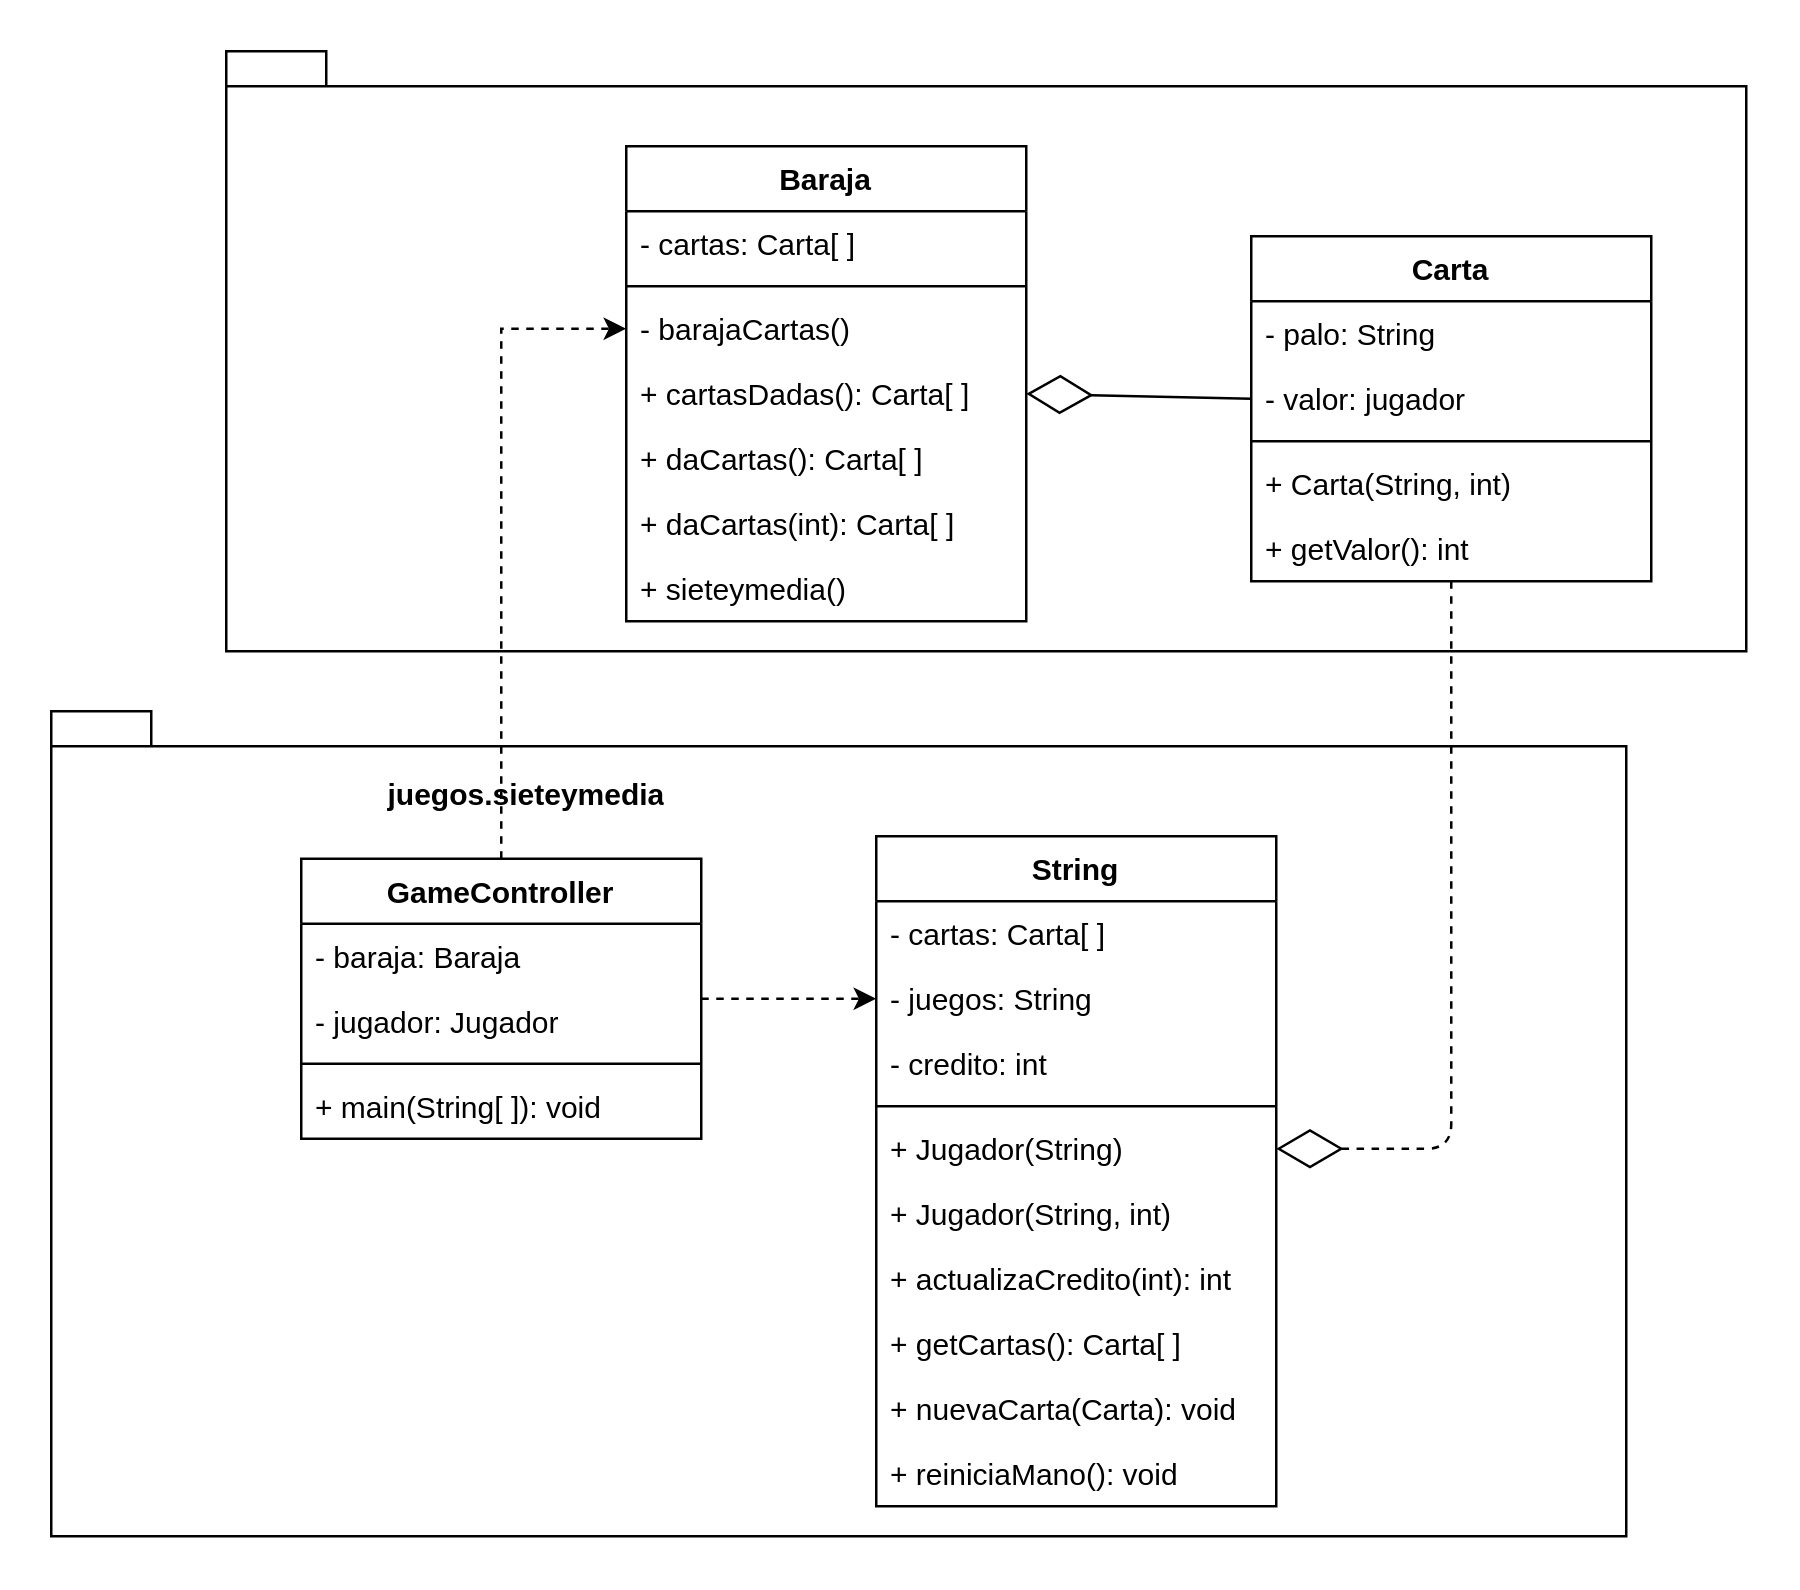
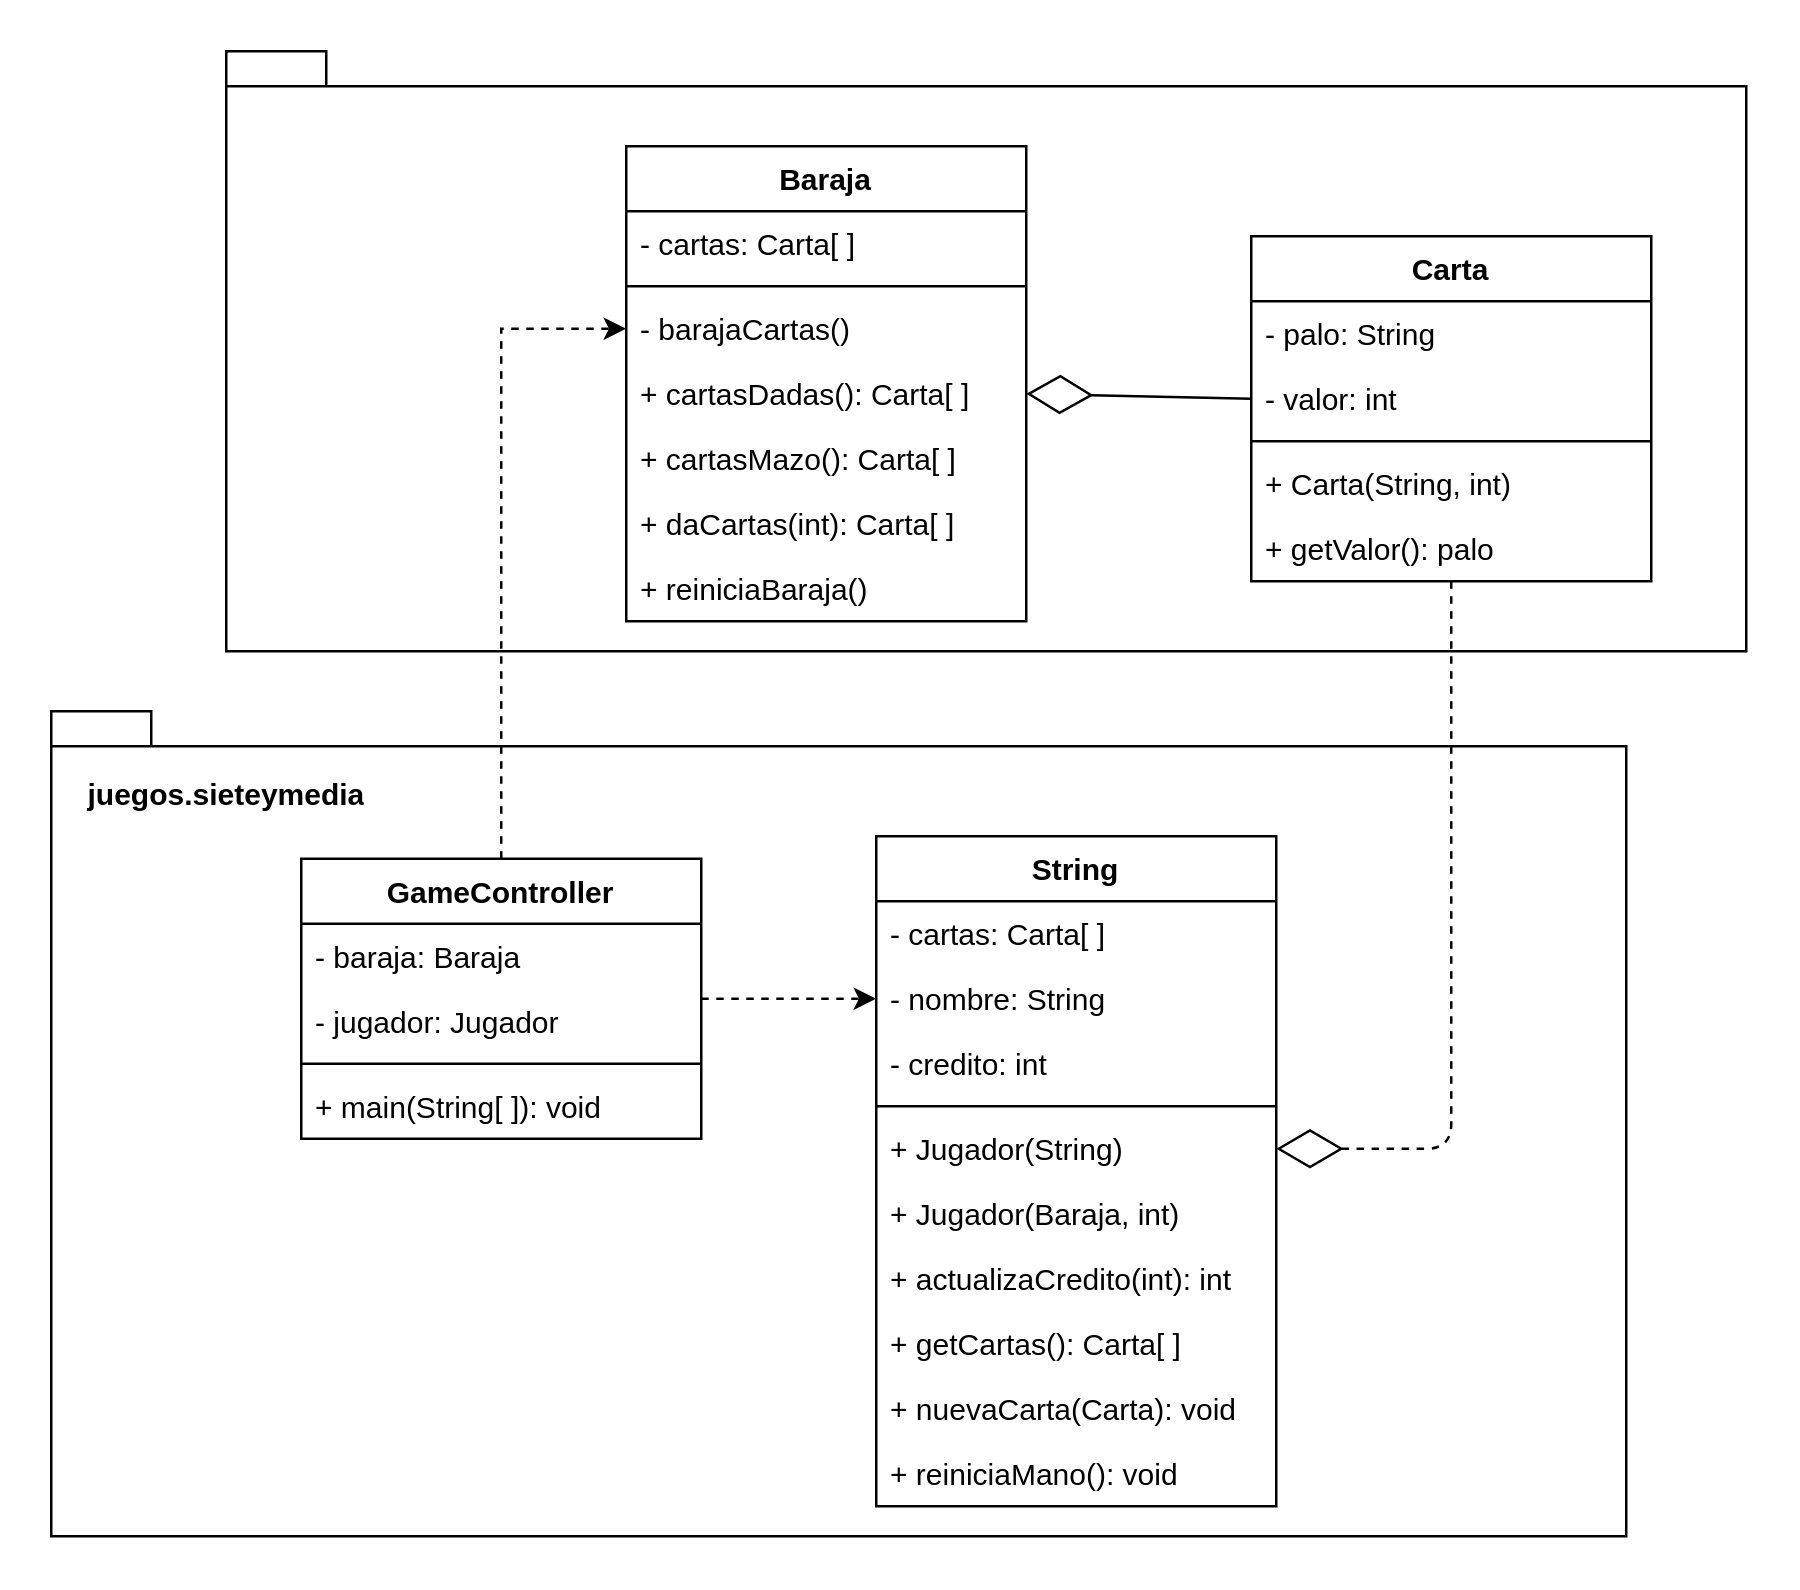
- <mxCell id="15" value="- valor: jugador" style="text;strokeColor=none;fillColor=none;align=left;verticalAlign=top;spacingLeft=4;spacingRight=4;overflow=hidden;rotatable=0;points=[[0,0.5],[1,0.5]];portConstraint=eastwest;" vertex="1" parent="13"><mxGeometry y="52" width="160" height="26" as="geometry" /></mxCell>
+ <mxCell id="15" value="- valor: int" style="text;strokeColor=none;fillColor=none;align=left;verticalAlign=top;spacingLeft=4;spacingRight=4;overflow=hidden;rotatable=0;points=[[0,0.5],[1,0.5]];portConstraint=eastwest;" vertex="1" parent="13"><mxGeometry y="52" width="160" height="26" as="geometry" /></mxCell>
- <mxCell id="9" value="+ daCartas(): Carta[ ]" style="text;strokeColor=none;fillColor=none;align=left;verticalAlign=top;spacingLeft=4;spacingRight=4;overflow=hidden;rotatable=0;points=[[0,0.5],[1,0.5]];portConstraint=eastwest;" parent="4" vertex="1"><mxGeometry y="112" width="160" height="26" as="geometry" /></mxCell>
+ <mxCell id="9" value="+ cartasMazo(): Carta[ ]" style="text;strokeColor=none;fillColor=none;align=left;verticalAlign=top;spacingLeft=4;spacingRight=4;overflow=hidden;rotatable=0;points=[[0,0.5],[1,0.5]];portConstraint=eastwest;" parent="4" vertex="1"><mxGeometry y="112" width="160" height="26" as="geometry" /></mxCell>
- <mxCell id="18" value="+ getValor(): int" style="text;strokeColor=none;fillColor=none;align=left;verticalAlign=top;spacingLeft=4;spacingRight=4;overflow=hidden;rotatable=0;points=[[0,0.5],[1,0.5]];portConstraint=eastwest;" vertex="1" parent="13"><mxGeometry y="112" width="160" height="26" as="geometry" /></mxCell>
+ <mxCell id="18" value="+ getValor(): palo" style="text;strokeColor=none;fillColor=none;align=left;verticalAlign=top;spacingLeft=4;spacingRight=4;overflow=hidden;rotatable=0;points=[[0,0.5],[1,0.5]];portConstraint=eastwest;" vertex="1" parent="13"><mxGeometry y="112" width="160" height="26" as="geometry" /></mxCell>
- <mxCell id="11" value="+ sieteymedia()" style="text;strokeColor=none;fillColor=none;align=left;verticalAlign=top;spacingLeft=4;spacingRight=4;overflow=hidden;rotatable=0;points=[[0,0.5],[1,0.5]];portConstraint=eastwest;" vertex="1" parent="4"><mxGeometry y="164" width="160" height="26" as="geometry" /></mxCell>
+ <mxCell id="11" value="+ reiniciaBaraja()" style="text;strokeColor=none;fillColor=none;align=left;verticalAlign=top;spacingLeft=4;spacingRight=4;overflow=hidden;rotatable=0;points=[[0,0.5],[1,0.5]];portConstraint=eastwest;" vertex="1" parent="4"><mxGeometry y="164" width="160" height="26" as="geometry" /></mxCell>
- <mxCell id="38" value="juegos.sieteymedia" style="text;strokeColor=none;fillColor=none;align=left;verticalAlign=top;spacingLeft=4;spacingRight=4;overflow=hidden;rotatable=0;points=[[0,0.5],[1,0.5]];portConstraint=eastwest;fontStyle=1" vertex="1" parent="1"><mxGeometry x="149" y="304" width="120" height="26" as="geometry" /></mxCell>
+ <mxCell id="38" value="juegos.sieteymedia" style="text;strokeColor=none;fillColor=none;align=left;verticalAlign=top;spacingLeft=4;spacingRight=4;overflow=hidden;rotatable=0;points=[[0,0.5],[1,0.5]];portConstraint=eastwest;fontStyle=1" vertex="1" parent="1"><mxGeometry x="29" y="304" width="120" height="26" as="geometry" /></mxCell>
- <mxCell id="29" value="- juegos: String" style="text;strokeColor=none;fillColor=none;align=left;verticalAlign=top;spacingLeft=4;spacingRight=4;overflow=hidden;rotatable=0;points=[[0,0.5],[1,0.5]];portConstraint=eastwest;" vertex="1" parent="27"><mxGeometry y="52" width="160" height="26" as="geometry" /></mxCell>
+ <mxCell id="29" value="- nombre: String" style="text;strokeColor=none;fillColor=none;align=left;verticalAlign=top;spacingLeft=4;spacingRight=4;overflow=hidden;rotatable=0;points=[[0,0.5],[1,0.5]];portConstraint=eastwest;" vertex="1" parent="27"><mxGeometry y="52" width="160" height="26" as="geometry" /></mxCell>
- <mxCell id="33" value="+ Jugador(String, int)" style="text;strokeColor=none;fillColor=none;align=left;verticalAlign=top;spacingLeft=4;spacingRight=4;overflow=hidden;rotatable=0;points=[[0,0.5],[1,0.5]];portConstraint=eastwest;" vertex="1" parent="27"><mxGeometry y="138" width="160" height="26" as="geometry" /></mxCell>
+ <mxCell id="33" value="+ Jugador(Baraja, int)" style="text;strokeColor=none;fillColor=none;align=left;verticalAlign=top;spacingLeft=4;spacingRight=4;overflow=hidden;rotatable=0;points=[[0,0.5],[1,0.5]];portConstraint=eastwest;" vertex="1" parent="27"><mxGeometry y="138" width="160" height="26" as="geometry" /></mxCell>
